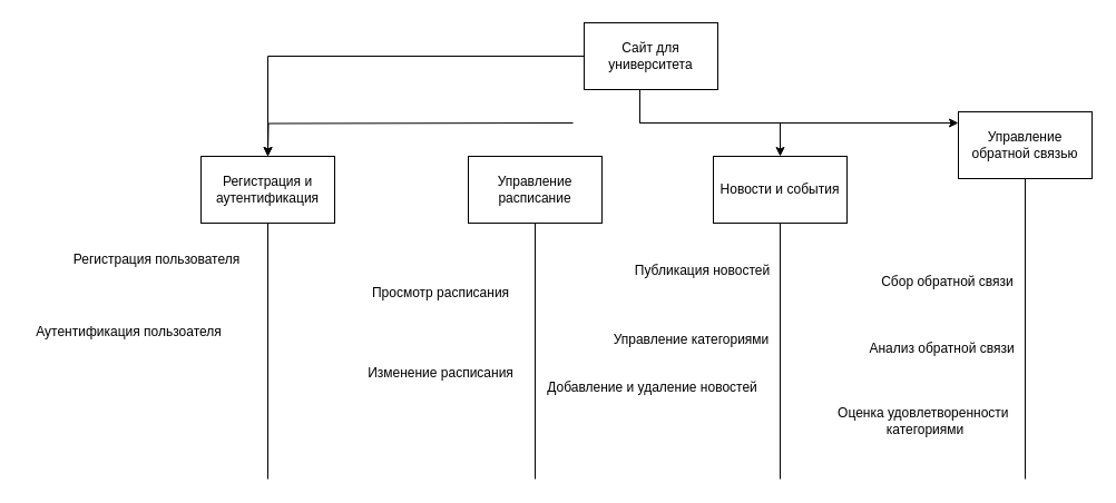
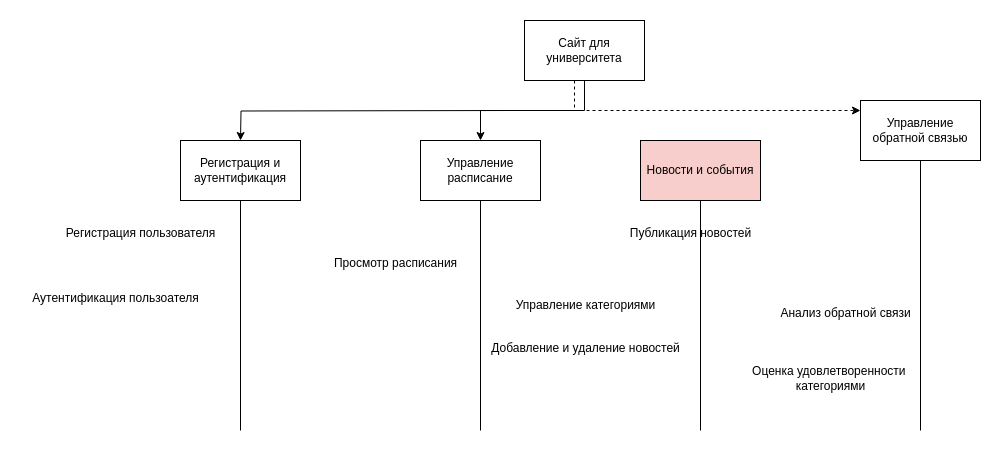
- <mxCell id="20" style="edgeStyle=orthogonalEdgeStyle;rounded=0;orthogonalLoop=1;jettySize=auto;html=1;" edge="1" parent="1" source="24" target="2"><mxGeometry relative="1" as="geometry" /></mxCell>
+ <mxCell id="20" style="edgeStyle=orthogonalEdgeStyle;rounded=0;orthogonalLoop=1;jettySize=auto;html=1;" edge="1" parent="1" source="24" target="3"><mxGeometry relative="1" as="geometry" /></mxCell>
- <mxCell id="23" style="edgeStyle=orthogonalEdgeStyle;rounded=0;orthogonalLoop=1;jettySize=auto;html=1;" edge="1" parent="1" source="24" target="5"><mxGeometry relative="1" as="geometry"><Array as="points"><mxPoint x="574" y="110" /><mxPoint x="920" y="110" /></Array></mxGeometry></mxCell>
+ <mxCell id="23" style="edgeStyle=orthogonalEdgeStyle;rounded=0;orthogonalLoop=1;jettySize=auto;html=1;dashed=1;" edge="1" parent="1" source="24" target="5"><mxGeometry relative="1" as="geometry"><Array as="points"><mxPoint x="574" y="110" /><mxPoint x="920" y="110" /></Array></mxGeometry></mxCell>
- <mxCell id="22" style="edgeStyle=orthogonalEdgeStyle;rounded=0;orthogonalLoop=1;jettySize=auto;html=1;" edge="1" parent="1" source="24" target="4"><mxGeometry relative="1" as="geometry"><Array as="points"><mxPoint x="574" y="110" /><mxPoint x="700" y="110" /></Array></mxGeometry></mxCell>
- <mxCell id="4" value="Новости и события" style="rounded=0;whiteSpace=wrap;html=1;" vertex="1" parent="1"><mxGeometry x="640" y="140" width="120" height="60" as="geometry" /></mxCell>
+ <mxCell id="4" value="Новости и события" style="rounded=0;whiteSpace=wrap;html=1;fillColor=#f8cecc;" vertex="1" parent="1"><mxGeometry x="640" y="140" width="120" height="60" as="geometry" /></mxCell>
- <mxCell id="13" value="Публикация новостей" style="text;html=1;align=center;verticalAlign=middle;resizable=0;points=[];autosize=1;strokeColor=none;fillColor=none;" vertex="1" parent="1"><mxGeometry x="560" y="228" width="140" height="30" as="geometry" /></mxCell>
+ <mxCell id="13" value="Публикация новостей" style="text;html=1;align=center;verticalAlign=middle;resizable=0;points=[];autosize=1;strokeColor=none;fillColor=none;" vertex="1" parent="1"><mxGeometry x="620" y="218" width="140" height="30" as="geometry" /></mxCell>
- <mxCell id="17" value="Сбор обратной связи" style="text;html=1;align=center;verticalAlign=middle;resizable=0;points=[];autosize=1;strokeColor=none;fillColor=none;" vertex="1" parent="1"><mxGeometry x="780" y="238" width="140" height="30" as="geometry" /></mxCell>
- <mxCell id="14" value="Управление категориями" style="text;html=1;align=center;verticalAlign=middle;resizable=0;points=[];autosize=1;strokeColor=none;fillColor=none;" vertex="1" parent="1"><mxGeometry x="540" y="290" width="160" height="30" as="geometry" /></mxCell>
+ <mxCell id="14" value="Управление категориями" style="text;html=1;align=center;verticalAlign=middle;resizable=0;points=[];autosize=1;strokeColor=none;fillColor=none;" vertex="1" parent="1"><mxGeometry x="505" y="290" width="160" height="30" as="geometry" /></mxCell>
- <mxCell id="11" value="Изменение расписания" style="text;html=1;align=center;verticalAlign=middle;resizable=0;points=[];autosize=1;strokeColor=none;fillColor=none;" vertex="1" parent="1"><mxGeometry x="320" y="320" width="150" height="30" as="geometry" /></mxCell>
